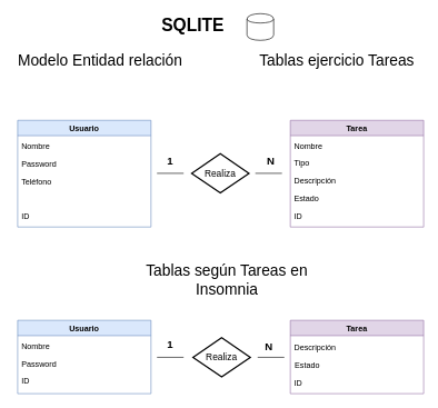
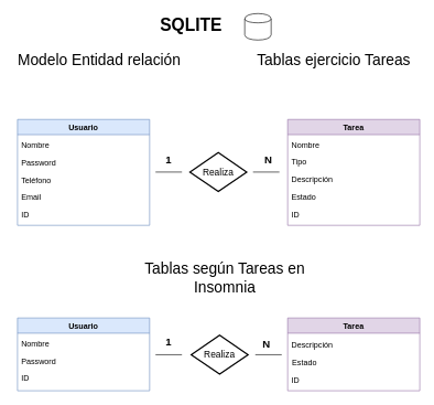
+ <mxCell id="10" value="Email" style="text;strokeColor=none;fillColor=none;align=left;verticalAlign=top;spacingLeft=4;spacingRight=4;overflow=hidden;rotatable=0;points=[[0,0.5],[1,0.5]];portConstraint=eastwest;" vertex="1" parent="6"><mxGeometry y="104" width="150" height="26" as="geometry" /></mxCell>
